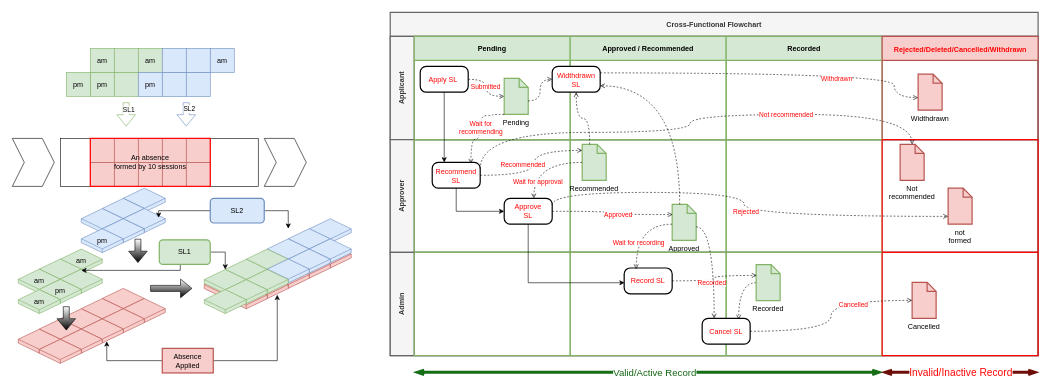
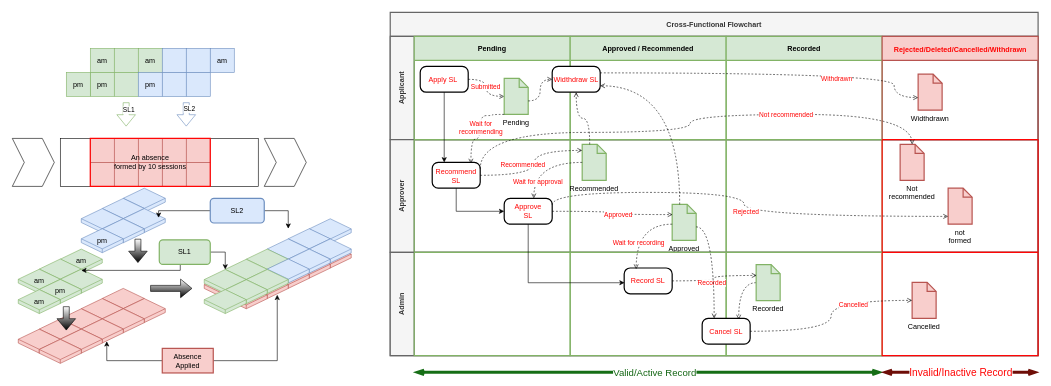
- <mxCell id="93" value="Widthdrawn SL" style="points=[[0.25,0,0],[0.5,0,0],[0.75,0,0],[1,0.25,0],[1,0.5,0],[1,0.75,0],[0.75,1,0],[0.5,1,0],[0.25,1,0],[0,0.75,0],[0,0.5,0],[0,0.25,0]];shape=mxgraph.bpmn.task;whiteSpace=wrap;rectStyle=rounded;size=10;taskMarker=abstract;rounded=0;glass=0;fontColor=#FF0505;strokeColor=#000000;strokeWidth=2;fillColor=default;" parent="92" vertex="1"><mxGeometry x="-30" y="50" width="80" height="43" as="geometry" /></mxCell>
+ <mxCell id="93" value="Widthdraw SL" style="points=[[0.25,0,0],[0.5,0,0],[0.75,0,0],[1,0.25,0],[1,0.5,0],[1,0.75,0],[0.75,1,0],[0.5,1,0],[0.25,1,0],[0,0.75,0],[0,0.5,0],[0,0.25,0]];shape=mxgraph.bpmn.task;whiteSpace=wrap;rectStyle=rounded;size=10;taskMarker=abstract;rounded=0;glass=0;fontColor=#FF0505;strokeColor=#000000;strokeWidth=2;fillColor=default;" parent="92" vertex="1"><mxGeometry x="-30" y="50" width="80" height="43" as="geometry" /></mxCell>
